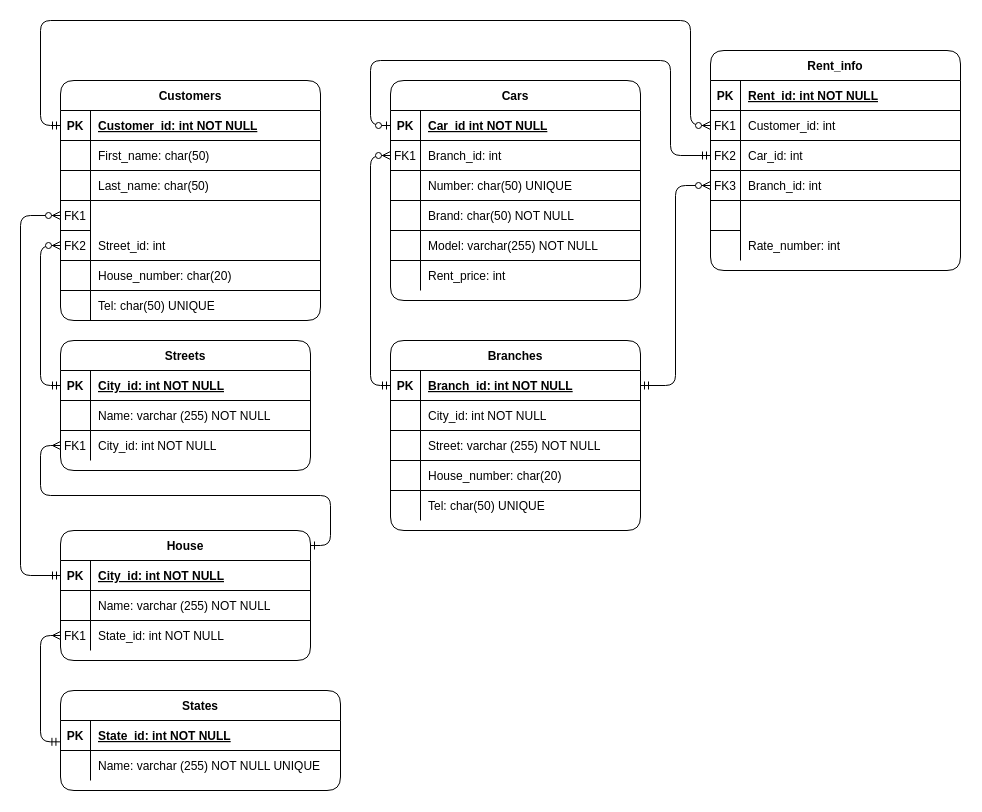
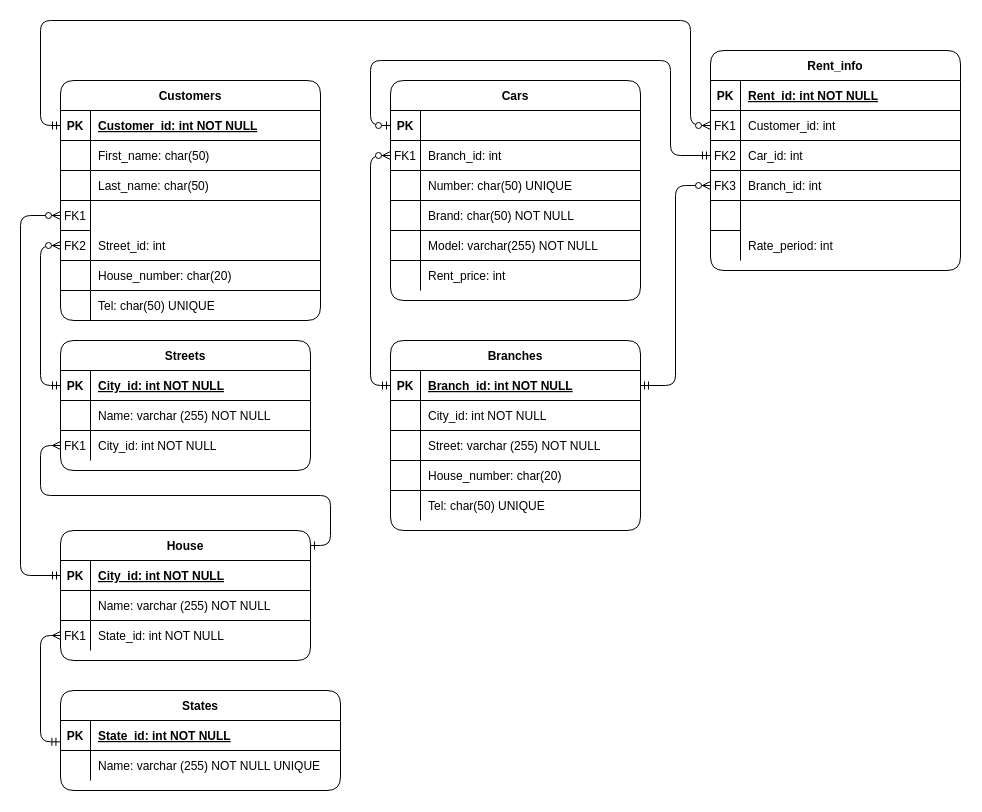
- <mxCell id="13" value="Car_id int NOT NULL " style="shape=partialRectangle;overflow=hidden;connectable=0;fillColor=none;top=0;left=0;bottom=0;right=0;align=left;spacingLeft=6;fontStyle=5;" parent="11" vertex="1"><mxGeometry x="30" width="220" height="30" as="geometry" /></mxCell>
- <mxCell id="89" value="Rate_number: int" style="shape=partialRectangle;overflow=hidden;connectable=0;fillColor=none;top=0;left=0;bottom=0;right=0;align=left;spacingLeft=6;" parent="87" vertex="1"><mxGeometry x="30" width="220" height="30" as="geometry" /></mxCell>
+ <mxCell id="89" value="Rate_period: int" style="shape=partialRectangle;overflow=hidden;connectable=0;fillColor=none;top=0;left=0;bottom=0;right=0;align=left;spacingLeft=6;" parent="87" vertex="1"><mxGeometry x="30" width="220" height="30" as="geometry" /></mxCell>
